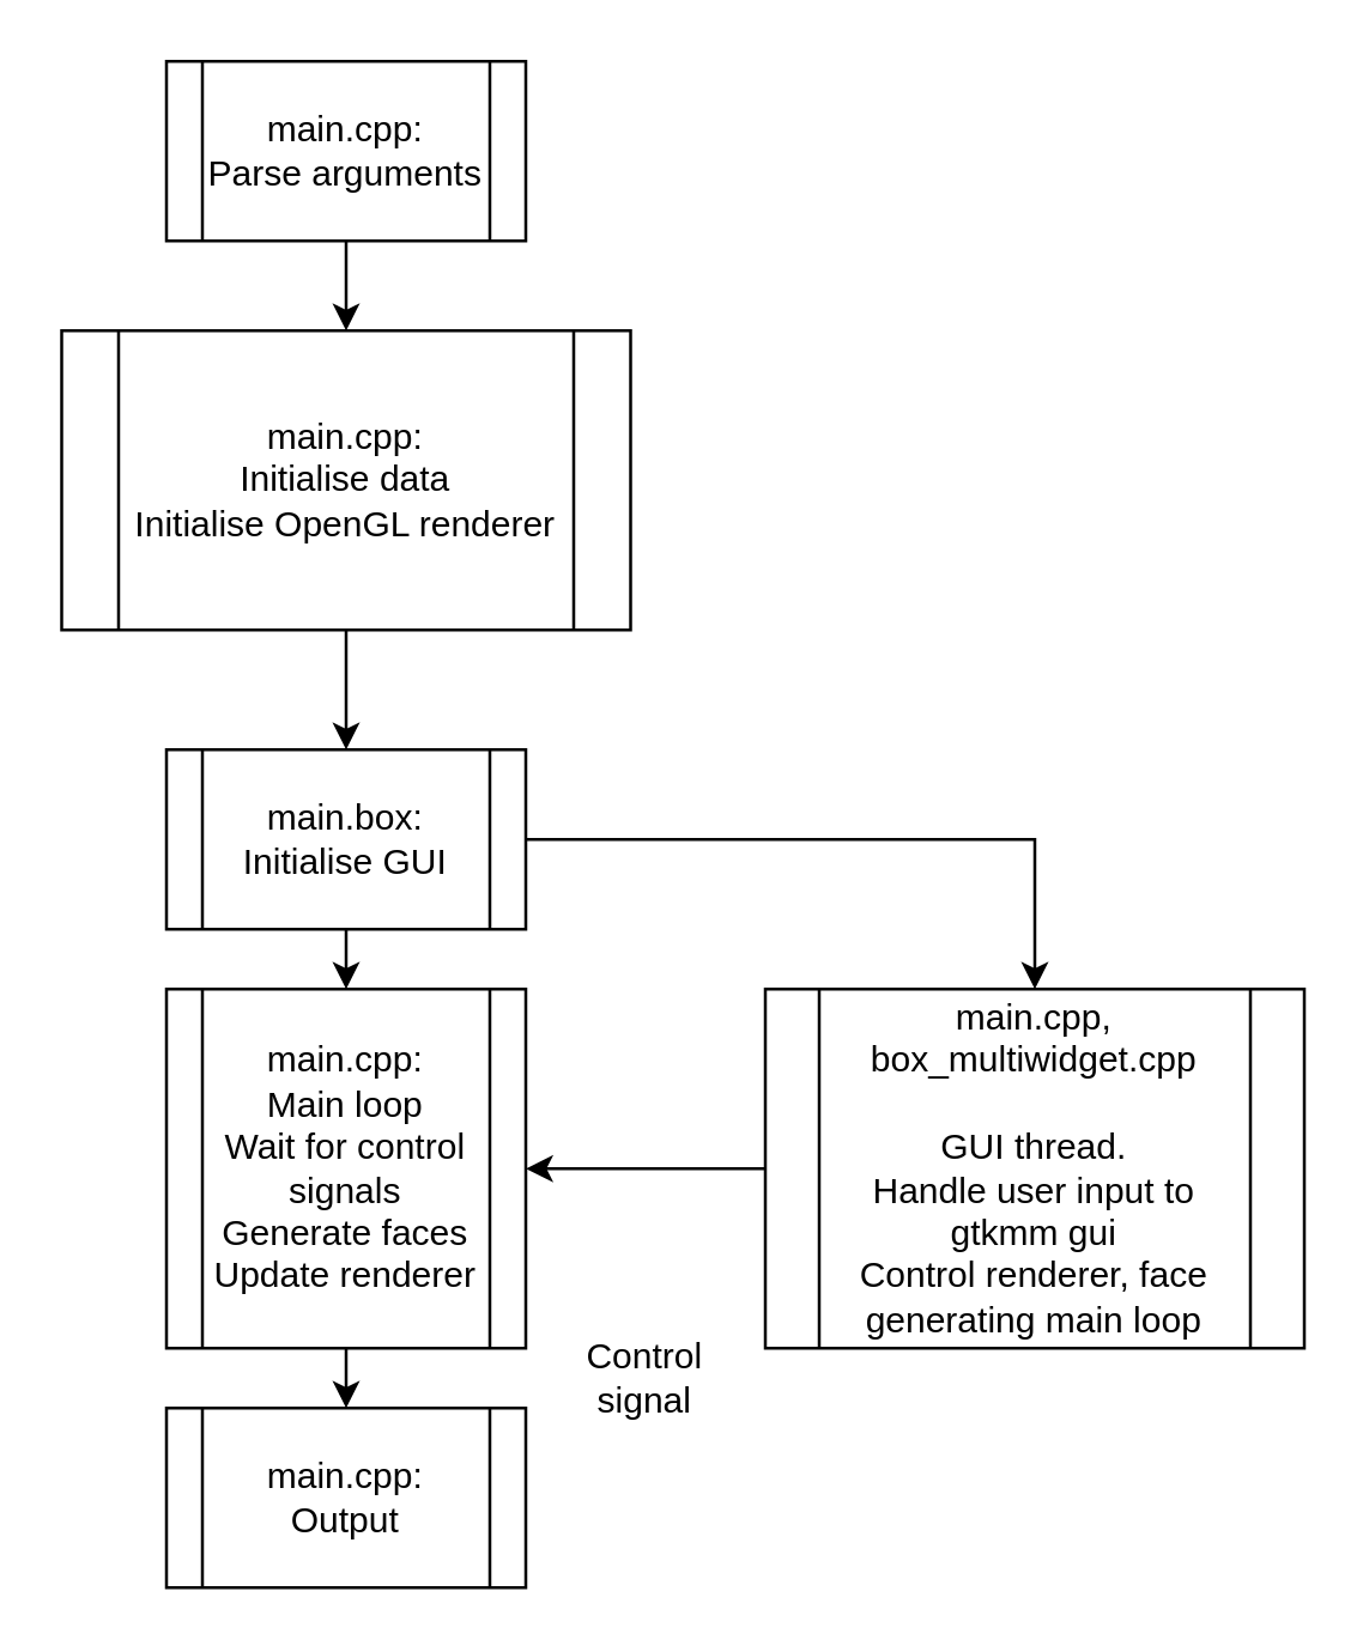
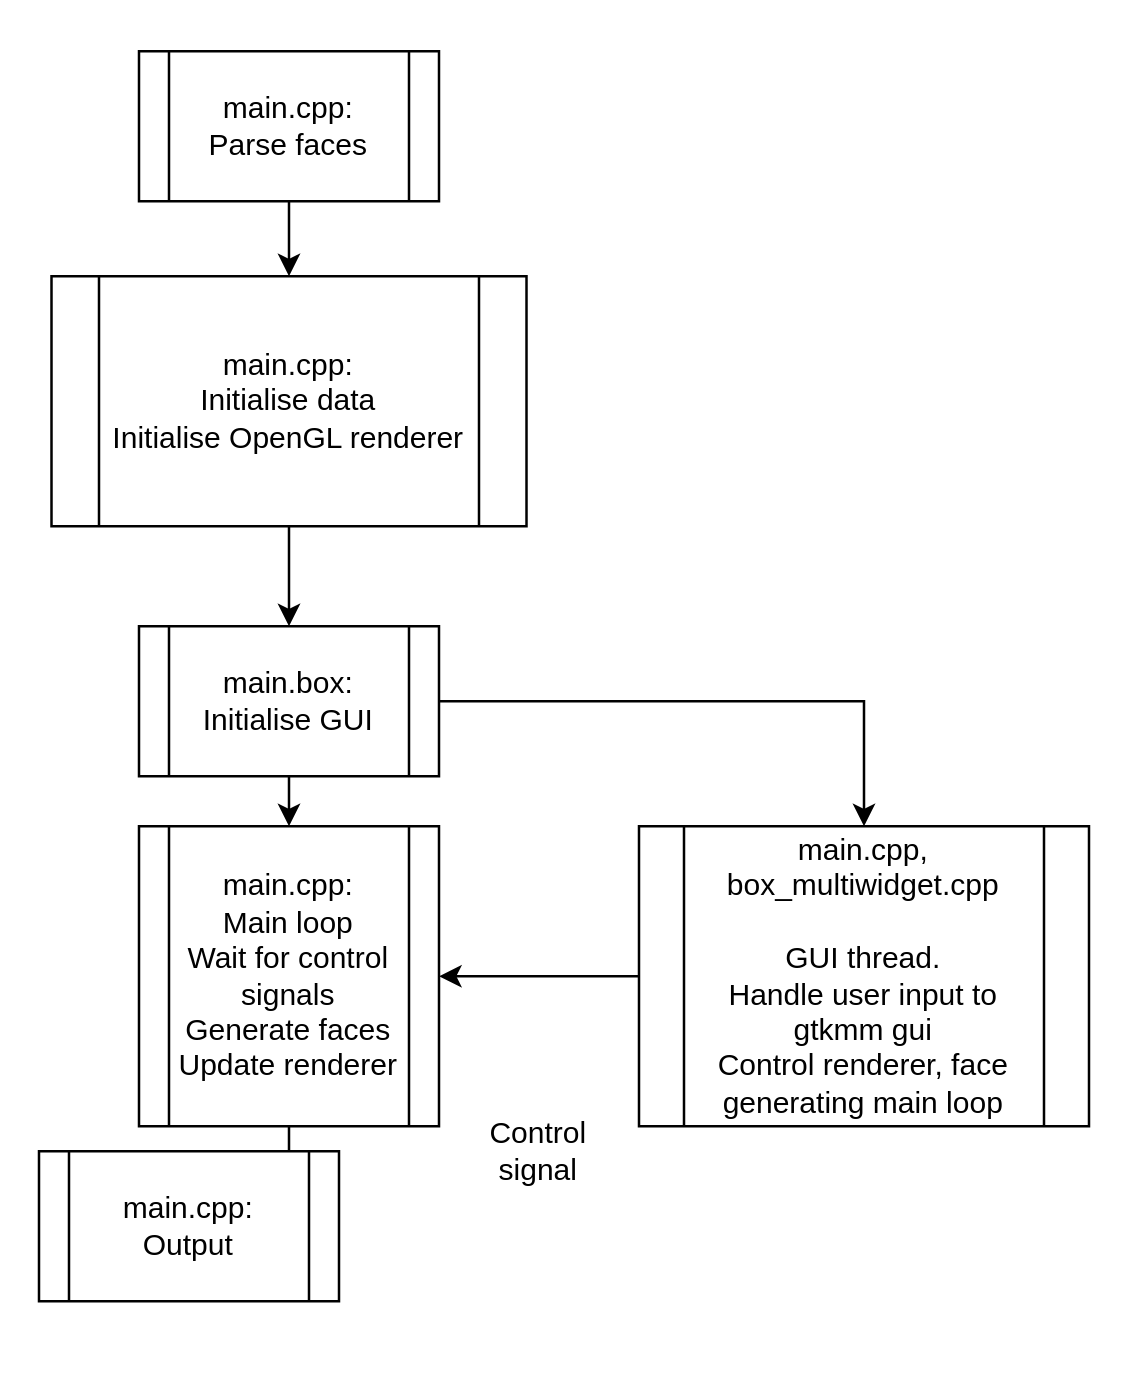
- <mxCell id="5" value="&lt;div&gt;main.cpp: &lt;br&gt;&lt;/div&gt;&lt;div&gt;Parse arguments&lt;/div&gt;" style="shape=process;whiteSpace=wrap;html=1;backgroundOutline=1;" vertex="1" parent="1"><mxGeometry x="55" y="20" width="120" height="60" as="geometry" /></mxCell>
+ <mxCell id="5" value="&lt;div&gt;main.cpp: &lt;br&gt;&lt;/div&gt;&lt;div&gt;Parse faces&lt;/div&gt;" style="shape=process;whiteSpace=wrap;html=1;backgroundOutline=1;" vertex="1" parent="1"><mxGeometry x="55" y="20" width="120" height="60" as="geometry" /></mxCell>
- <mxCell id="14" value="&lt;div&gt;main.cpp:&lt;/div&gt;Output " style="shape=process;whiteSpace=wrap;html=1;backgroundOutline=1;" vertex="1" parent="1"><mxGeometry x="55" y="470" width="120" height="60" as="geometry" /></mxCell>
+ <mxCell id="14" value="&lt;div&gt;main.cpp:&lt;/div&gt;Output " style="shape=process;whiteSpace=wrap;html=1;backgroundOutline=1;" vertex="1" parent="1"><mxGeometry x="15" y="460" width="120" height="60" as="geometry" /></mxCell>
